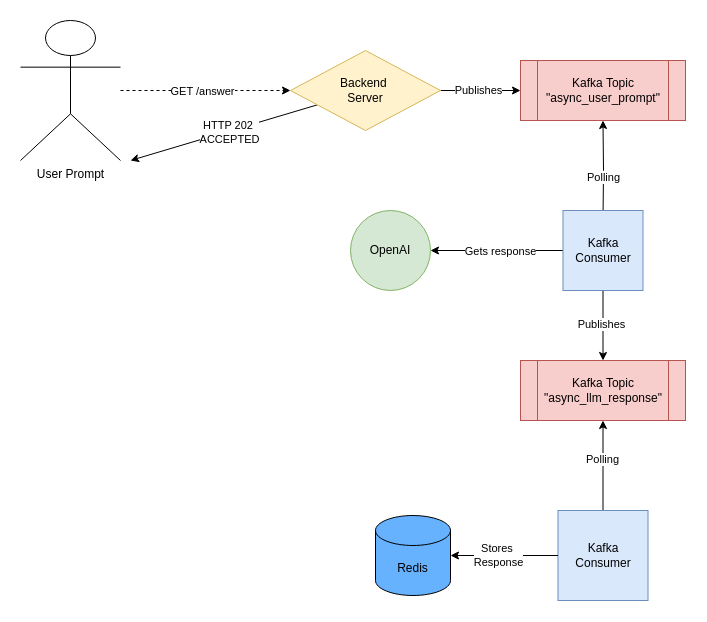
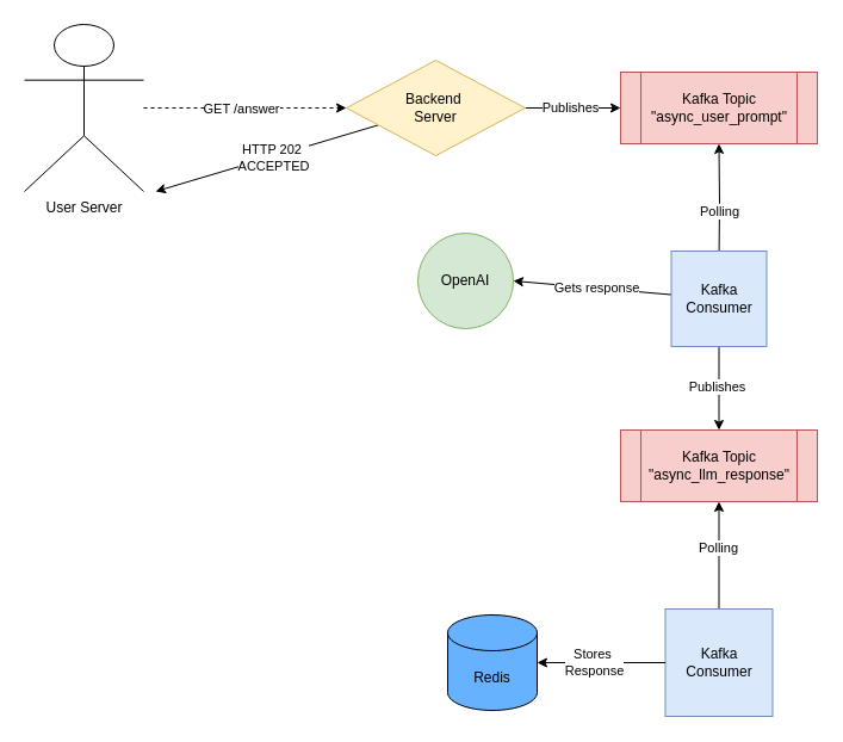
- <mxCell id="4" value="User Prompt&lt;div&gt;&lt;br&gt;&lt;/div&gt;" style="shape=umlActor;verticalLabelPosition=bottom;verticalAlign=top;html=1;outlineConnect=0;" parent="1" vertex="1"><mxGeometry x="20" y="20" width="100" height="140" as="geometry" /></mxCell>
+ <mxCell id="4" value="User Server&lt;div&gt;&lt;br&gt;&lt;/div&gt;" style="shape=umlActor;verticalLabelPosition=bottom;verticalAlign=top;html=1;outlineConnect=0;" parent="1" vertex="1"><mxGeometry x="20" y="20" width="100" height="140" as="geometry" /></mxCell>
- <mxCell id="10" value="OpenAI" style="ellipse;whiteSpace=wrap;html=1;fillColor=#d5e8d4;strokeColor=#82b366;rounded=0;" parent="1" vertex="1"><mxGeometry x="350" y="210" width="80" height="80" as="geometry" /></mxCell>
+ <mxCell id="10" value="OpenAI" style="ellipse;whiteSpace=wrap;html=1;fillColor=#d5e8d4;strokeColor=#82b366;rounded=0;" parent="1" vertex="1"><mxGeometry x="350" y="195" width="80" height="80" as="geometry" /></mxCell>
